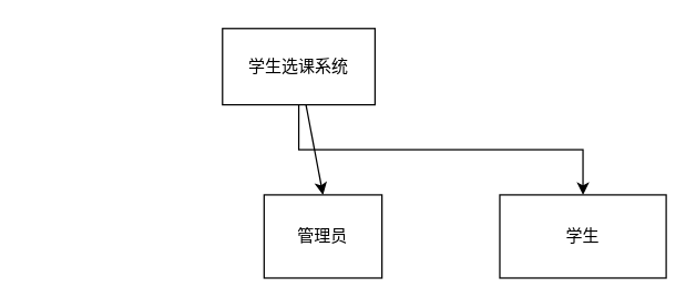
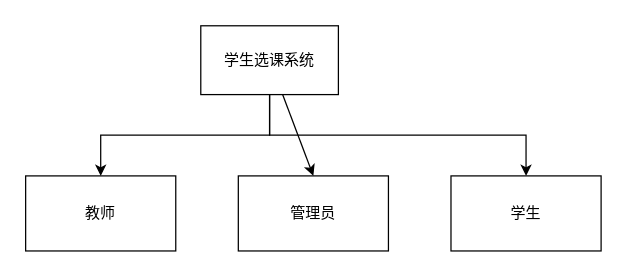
+ <mxCell id="2" style="edgeStyle=orthogonalEdgeStyle;rounded=0;orthogonalLoop=1;jettySize=auto;html=1;exitX=0.5;exitY=1;exitDx=0;exitDy=0;" edge="1" parent="1" source="5" target="6"><mxGeometry relative="1" as="geometry"><mxPoint x="430" y="120" as="sourcePoint" /></mxGeometry></mxCell>
+ <mxCell id="6" value="教师" style="rounded=0;whiteSpace=wrap;html=1;" vertex="1" parent="1"><mxGeometry x="20" y="140" width="120" height="60" as="geometry" /></mxCell>
- <mxCell id="7" value="管理员" style="rounded=0;whiteSpace=wrap;html=1;" vertex="1" parent="1"><mxGeometry x="190" y="140" width="85" height="60" as="geometry" /></mxCell>
+ <mxCell id="7" value="管理员" style="rounded=0;whiteSpace=wrap;html=1;" vertex="1" parent="1"><mxGeometry x="190" y="140" width="120" height="60" as="geometry" /></mxCell>
